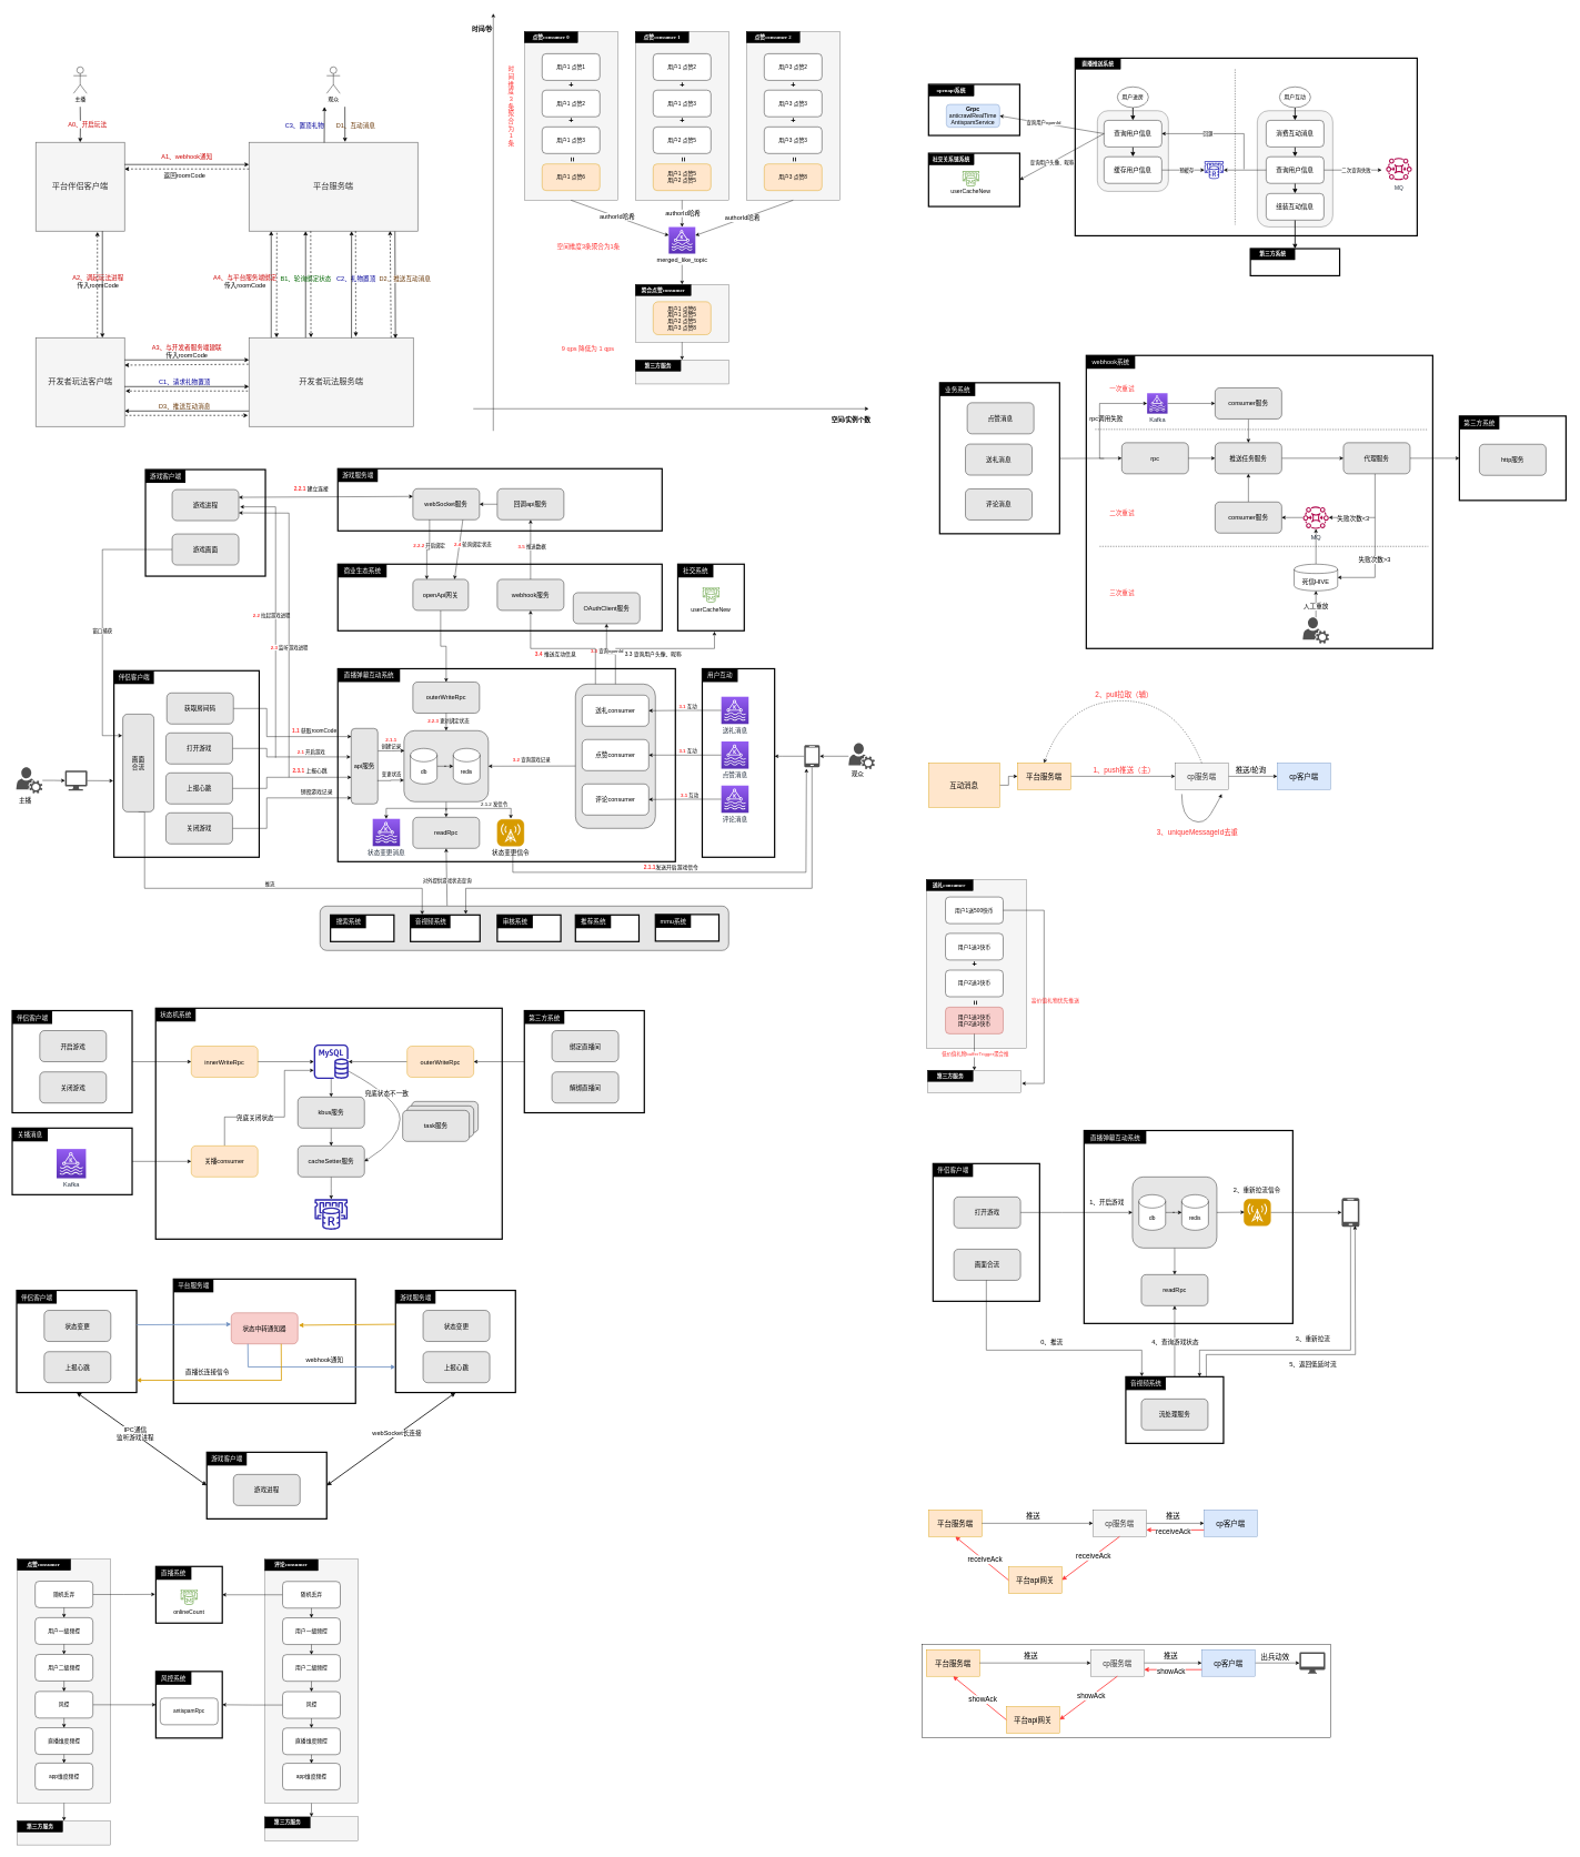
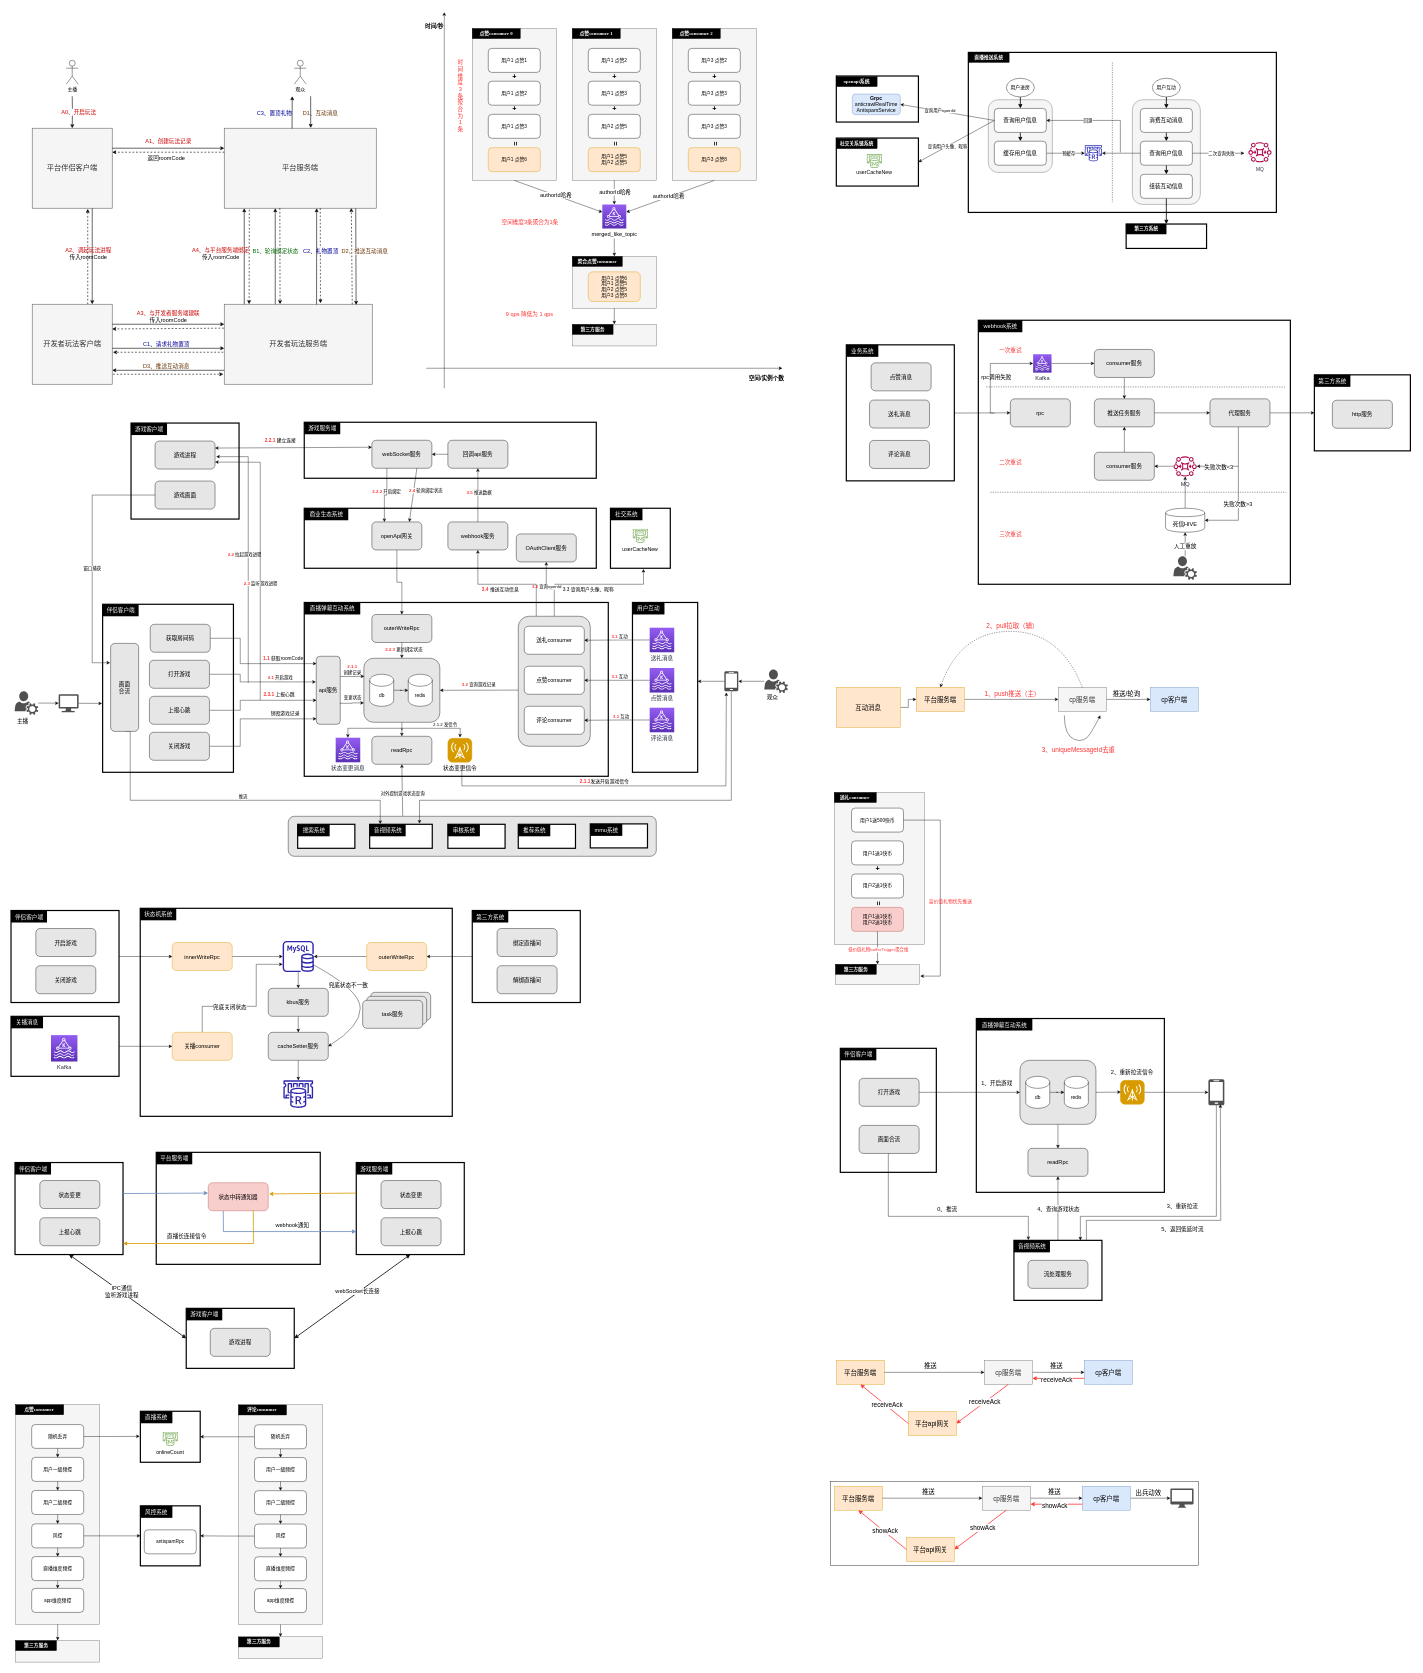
- <mxCell id="11" value="&lt;font color=&quot;#cc0000&quot; style=&quot;font-size: 14px;&quot;&gt;A1、webhook通知&lt;/font&gt;" style="text;html=1;align=center;verticalAlign=middle;resizable=0;points=[];autosize=1;strokeColor=none;fillColor=none;fontSize=14;" vertex="1" parent="1"><mxGeometry x="350" y="338" width="140" height="30" as="geometry" /></mxCell>
+ <mxCell id="11" value="&lt;font color=&quot;#cc0000&quot; style=&quot;font-size: 14px;&quot;&gt;A1、创建玩法记录&lt;/font&gt;" style="text;html=1;align=center;verticalAlign=middle;resizable=0;points=[];autosize=1;strokeColor=none;fillColor=none;fontSize=14;" vertex="1" parent="1"><mxGeometry x="350" y="338" width="140" height="30" as="geometry" /></mxCell>
- <mxCell id="385" value="" style="endArrow=classic;html=1;exitX=1;exitY=0.5;exitDx=0;exitDy=0;entryX=0;entryY=0.5;entryDx=0;entryDy=0;fontSize=14;" edge="1" parent="1" source="377" target="384"><mxGeometry width="50" height="50" relative="1" as="geometry"><mxPoint x="2631.5" y="1028.5" as="sourcePoint" /><mxPoint x="3039.5" y="1016.5" as="targetPoint" /></mxGeometry></mxCell>
